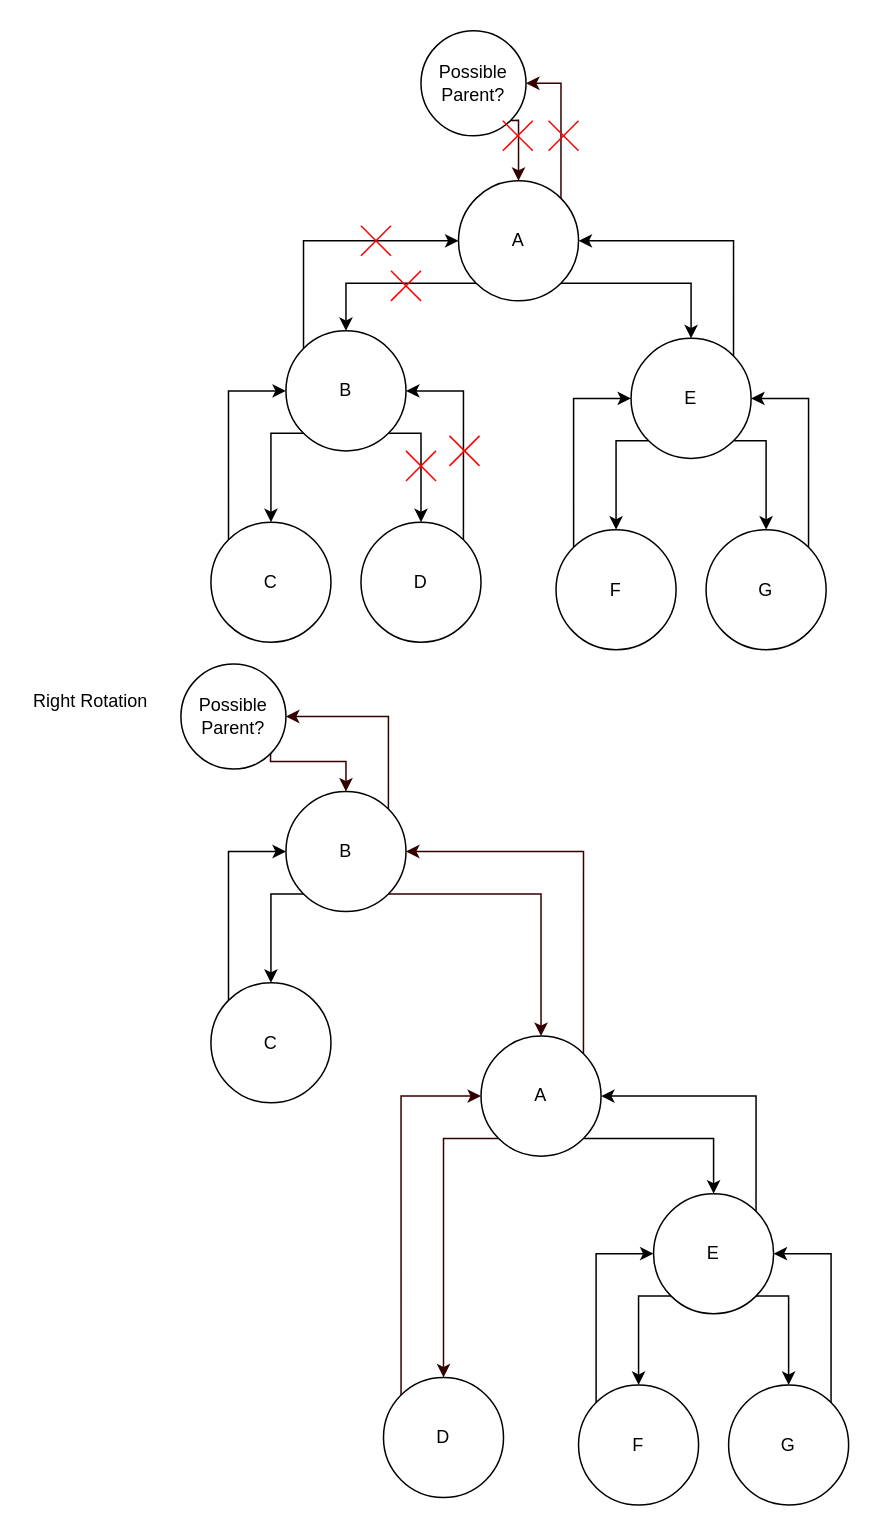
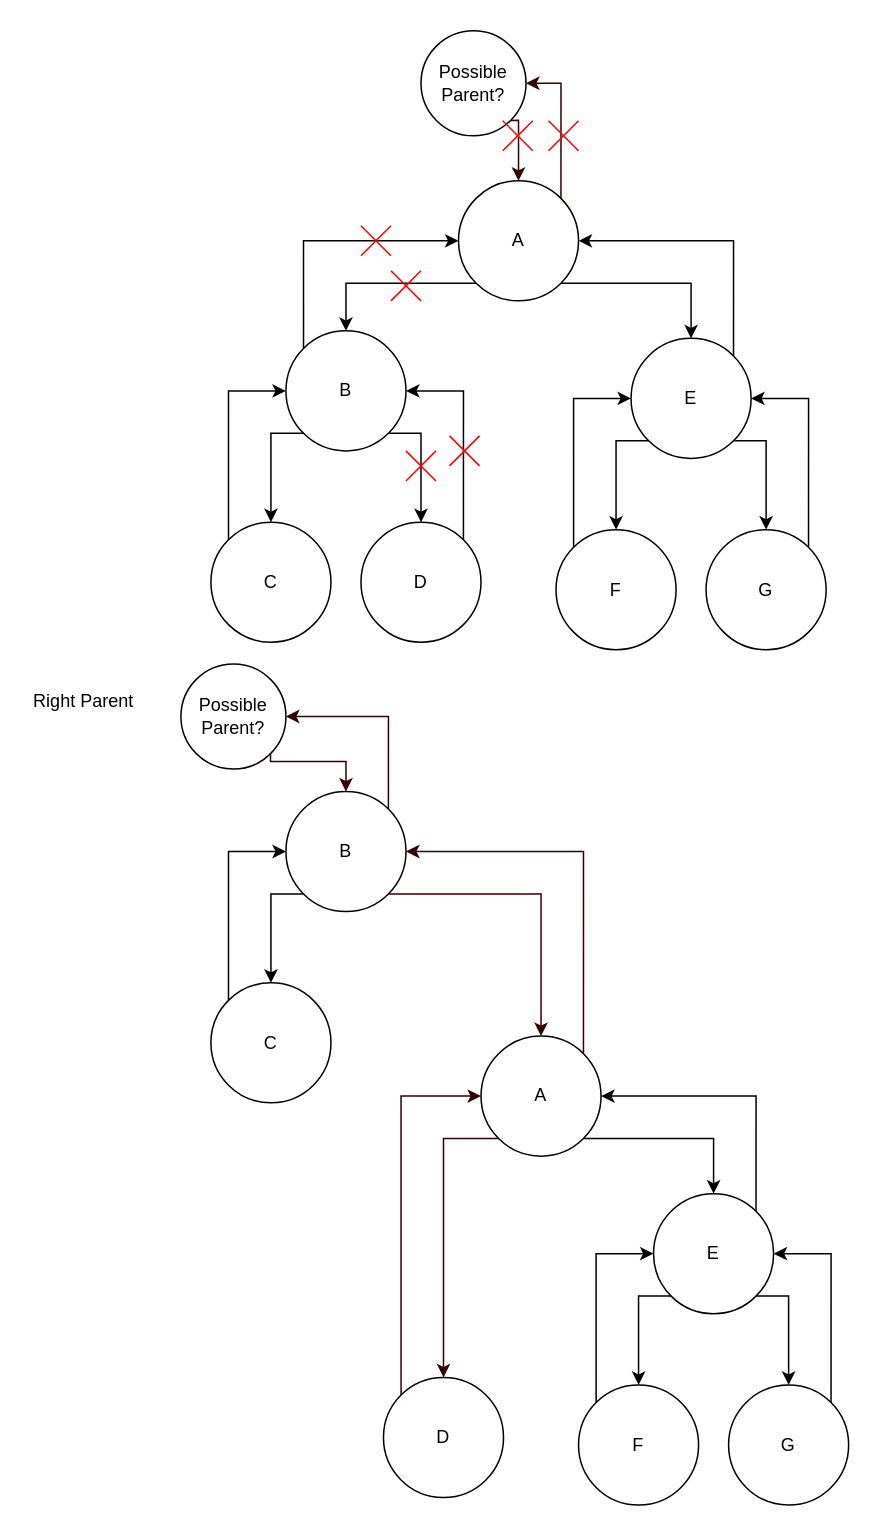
- <mxCell id="22" value="Right Rotation" style="text;html=1;resizable=0;points=[];autosize=1;align=left;verticalAlign=top;spacingTop=-4;" vertex="1" parent="1"><mxGeometry x="20" y="457" width="90" height="20" as="geometry" /></mxCell>
+ <mxCell id="22" value="Right Parent" style="text;html=1;resizable=0;points=[];autosize=1;align=left;verticalAlign=top;spacingTop=-4;" vertex="1" parent="1"><mxGeometry x="20" y="457" width="90" height="20" as="geometry" /></mxCell>
